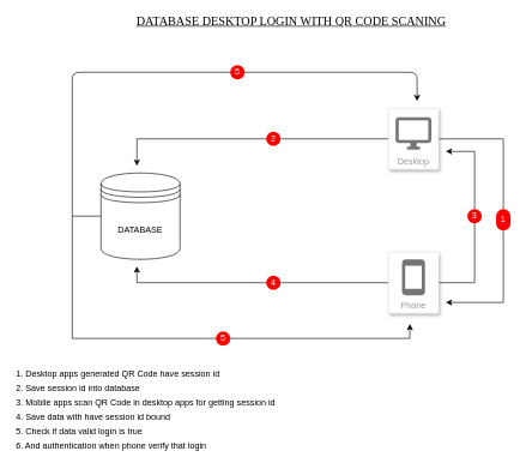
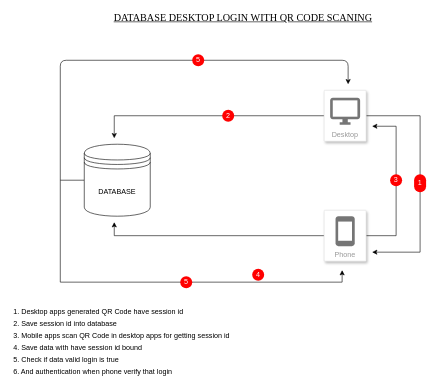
- <mxCell id="15" value="4" style="text;html=1;strokeColor=none;fillColor=#FF0000;align=center;verticalAlign=middle;whiteSpace=wrap;rounded=1;glass=0;arcSize=50;fontColor=#FFFFFF;" vertex="1" parent="1"><mxGeometry x="370" y="382.5" width="20" height="20" as="geometry" /></mxCell>
+ <mxCell id="15" value="4" style="text;html=1;strokeColor=none;fillColor=#FF0000;align=center;verticalAlign=middle;whiteSpace=wrap;rounded=1;glass=0;arcSize=50;fontColor=#FFFFFF;" vertex="1" parent="1"><mxGeometry x="420" y="447.5" width="20" height="20" as="geometry" /></mxCell>
